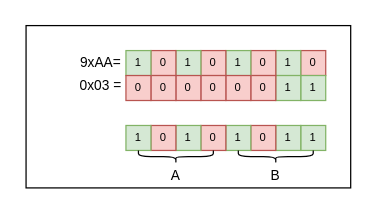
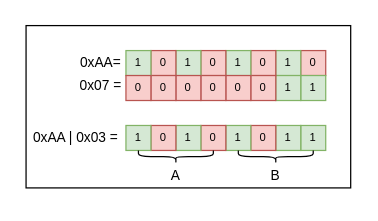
- <mxCell id="27" value="&lt;font style=&quot;font-size: 11px;&quot;&gt;9xAA= &lt;/font&gt;" style="text;html=1;strokeColor=none;fillColor=none;align=center;verticalAlign=middle;whiteSpace=wrap;rounded=0;fontSize=9;" parent="1" vertex="1"><mxGeometry x="60" y="35" width="40" height="30" as="geometry" /></mxCell>
+ <mxCell id="27" value="&lt;font style=&quot;font-size: 11px;&quot;&gt;0xAA= &lt;/font&gt;" style="text;html=1;strokeColor=none;fillColor=none;align=center;verticalAlign=middle;whiteSpace=wrap;rounded=0;fontSize=9;" parent="1" vertex="1"><mxGeometry x="60" y="35" width="40" height="30" as="geometry" /></mxCell>
- <mxCell id="28" value="&lt;font style=&quot;font-size: 11px;&quot;&gt;0x03 = &lt;/font&gt;" style="text;html=1;strokeColor=none;fillColor=none;align=center;verticalAlign=middle;whiteSpace=wrap;rounded=0;fontSize=9;" parent="1" vertex="1"><mxGeometry x="60" y="55" width="40" height="25" as="geometry" /></mxCell>
+ <mxCell id="28" value="&lt;font style=&quot;font-size: 11px;&quot;&gt;0x07 = &lt;/font&gt;" style="text;html=1;strokeColor=none;fillColor=none;align=center;verticalAlign=middle;whiteSpace=wrap;rounded=0;fontSize=9;" parent="1" vertex="1"><mxGeometry x="60" y="55" width="40" height="25" as="geometry" /></mxCell>
+ <mxCell id="29" value="&lt;font style=&quot;font-size: 11px;&quot;&gt;0xAA | 0x03 =&lt;/font&gt;" style="text;html=1;strokeColor=none;fillColor=none;align=center;verticalAlign=middle;whiteSpace=wrap;rounded=0;fontSize=9;" parent="1" vertex="1"><mxGeometry x="20" y="95" width="80" height="30" as="geometry" /></mxCell>
